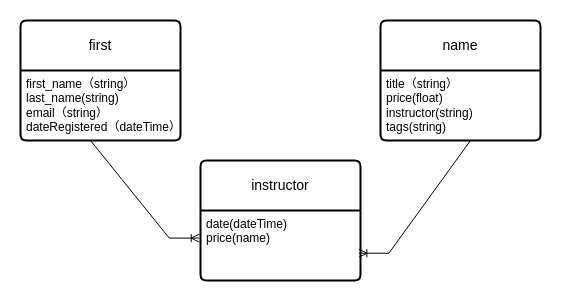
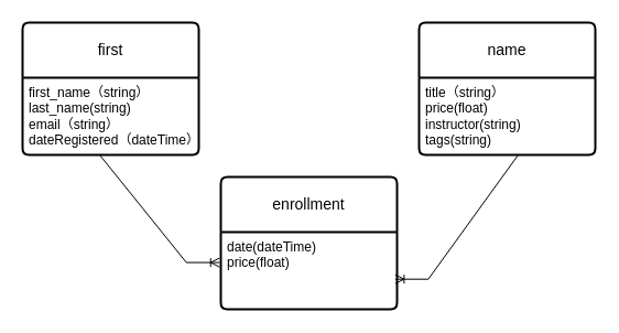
- <mxCell id="6" value="instructor" style="swimlane;childLayout=stackLayout;horizontal=1;startSize=50;horizontalStack=0;rounded=1;fontSize=14;fontStyle=0;strokeWidth=2;resizeParent=0;resizeLast=1;shadow=0;dashed=0;align=center;arcSize=4;whiteSpace=wrap;html=1;" vertex="1" parent="1"><mxGeometry x="200" y="160" width="160" height="120" as="geometry" /></mxCell>
+ <mxCell id="6" value="enrollment" style="swimlane;childLayout=stackLayout;horizontal=1;startSize=50;horizontalStack=0;rounded=1;fontSize=14;fontStyle=0;strokeWidth=2;resizeParent=0;resizeLast=1;shadow=0;dashed=0;align=center;arcSize=4;whiteSpace=wrap;html=1;" vertex="1" parent="1"><mxGeometry x="200" y="160" width="160" height="120" as="geometry" /></mxCell>
- <mxCell id="7" value="date(dateTime)&lt;br&gt;price(name)" style="align=left;strokeColor=none;fillColor=none;spacingLeft=4;fontSize=12;verticalAlign=top;resizable=0;rotatable=0;part=1;html=1;" vertex="1" parent="6"><mxGeometry y="50" width="160" height="70" as="geometry" /></mxCell>
+ <mxCell id="7" value="date(dateTime)&lt;br&gt;price(float)" style="align=left;strokeColor=none;fillColor=none;spacingLeft=4;fontSize=12;verticalAlign=top;resizable=0;rotatable=0;part=1;html=1;" vertex="1" parent="6"><mxGeometry y="50" width="160" height="70" as="geometry" /></mxCell>
